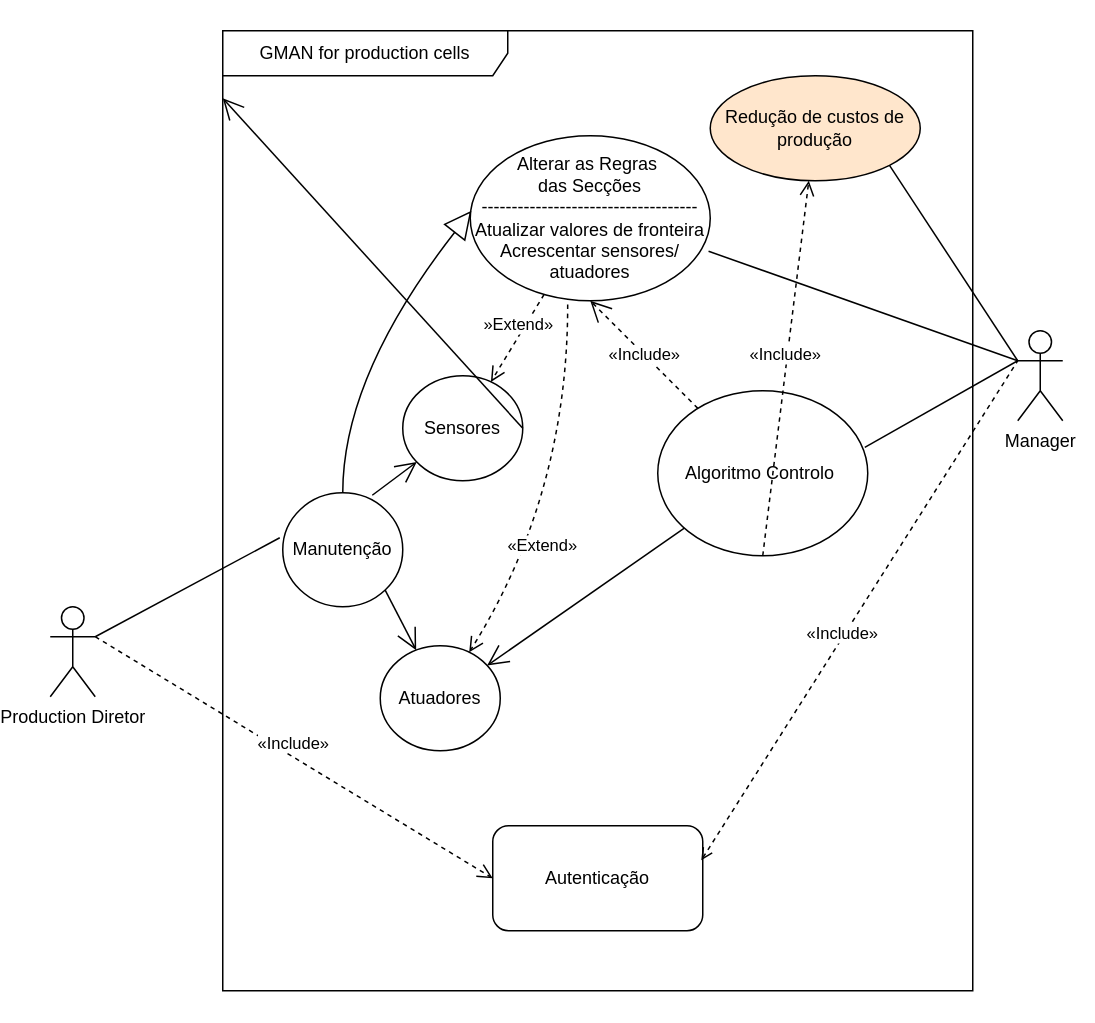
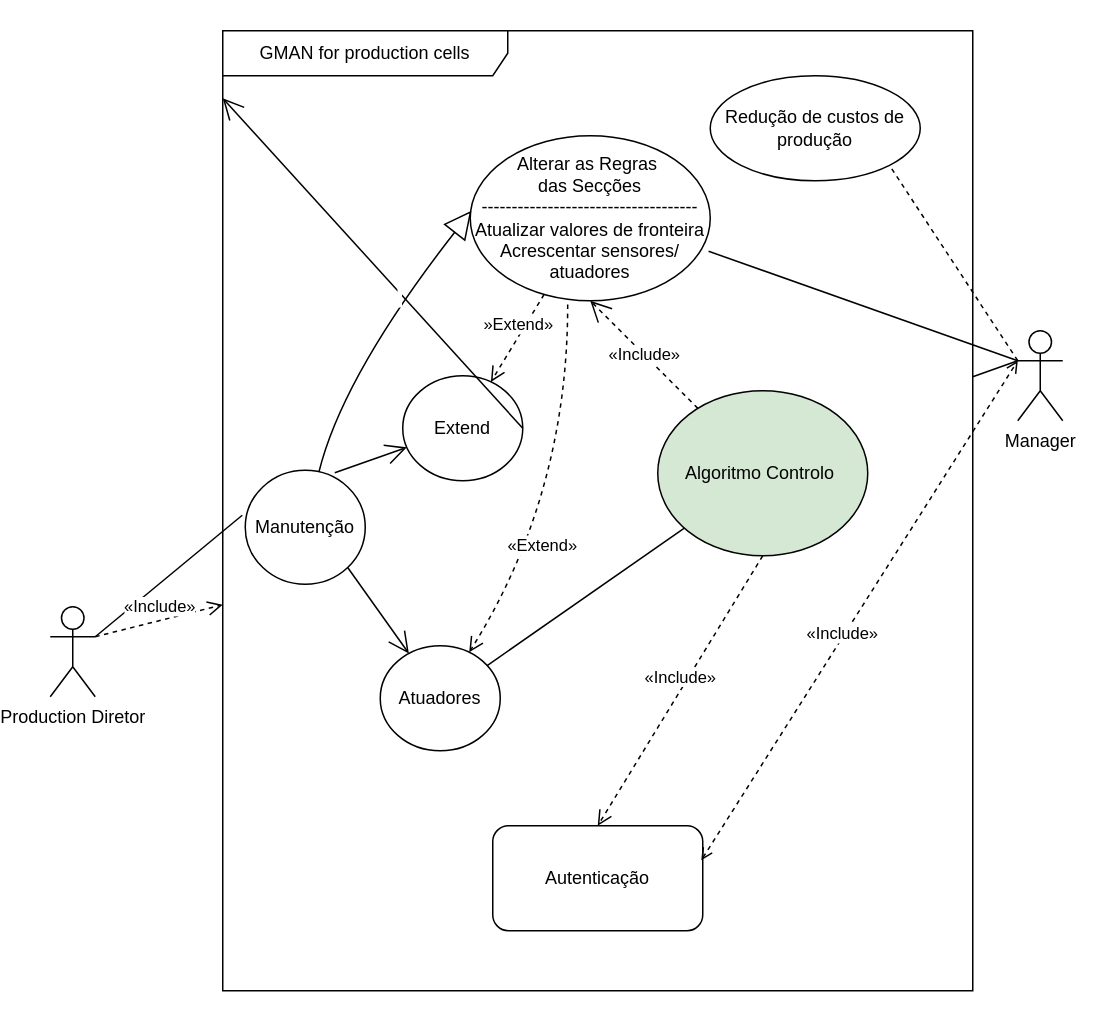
- <mxCell id="3" value="Redução de custos de&lt;br&gt;produção" style="ellipse;whiteSpace=wrap;html=1;fillColor=#ffe6cc;" parent="1" vertex="1"><mxGeometry x="460" y="50" width="140" height="70" as="geometry" /></mxCell>
+ <mxCell id="3" value="Redução de custos de&lt;br&gt;produção" style="ellipse;whiteSpace=wrap;html=1;" parent="1" vertex="1"><mxGeometry x="460" y="50" width="140" height="70" as="geometry" /></mxCell>
- <mxCell id="5" value="" style="endArrow=none;html=1;entryX=1;entryY=1;entryDx=0;entryDy=0;exitX=0;exitY=0.333;exitDx=0;exitDy=0;exitPerimeter=0;" parent="1" edge="1" target="3" source="4"><mxGeometry width="50" height="50" relative="1" as="geometry"><mxPoint x="695" y="190" as="sourcePoint" /><mxPoint x="555" y="80" as="targetPoint" /></mxGeometry></mxCell>
+ <mxCell id="5" value="" style="endArrow=none;html=1;entryX=1;entryY=1;entryDx=0;entryDy=0;exitX=0;exitY=0.333;exitDx=0;exitDy=0;exitPerimeter=0;dashed=1;" parent="1" edge="1" target="3" source="4"><mxGeometry width="50" height="50" relative="1" as="geometry"><mxPoint x="695" y="190" as="sourcePoint" /><mxPoint x="555" y="80" as="targetPoint" /></mxGeometry></mxCell>
- <mxCell id="16" value="" style="endArrow=none;html=1;dashed=1;startArrow=open;startFill=0;exitX=0.993;exitY=0.329;exitDx=0;exitDy=0;exitPerimeter=0;entryX=0;entryY=0.333;entryDx=0;entryDy=0;entryPerimeter=0;" parent="1" edge="1" target="4" source="14"><mxGeometry width="50" height="50" relative="1" as="geometry"><mxPoint x="450" y="500" as="sourcePoint" /><mxPoint x="655" y="170" as="targetPoint" /></mxGeometry></mxCell>
+ <mxCell id="16" value="" style="endArrow=open;html=1;dashed=1;startArrow=open;startFill=0;exitX=0.993;exitY=0.329;exitDx=0;exitDy=0;exitPerimeter=0;entryX=0;entryY=0.333;entryDx=0;entryDy=0;entryPerimeter=0;" parent="1" edge="1" target="4" source="14"><mxGeometry width="50" height="50" relative="1" as="geometry"><mxPoint x="450" y="500" as="sourcePoint" /><mxPoint x="655" y="170" as="targetPoint" /></mxGeometry></mxCell>
- <mxCell id="13" value="«Include»" style="html=1;verticalAlign=bottom;endArrow=open;dashed=1;endSize=8;exitX=0.5;exitY=1;exitDx=0;exitDy=0;" parent="1" edge="1" target="3" source="6"><mxGeometry relative="1" as="geometry"><mxPoint x="385" y="234" as="sourcePoint" /><mxPoint x="385" y="480" as="targetPoint" /></mxGeometry></mxCell>
+ <mxCell id="13" value="«Include»" style="html=1;verticalAlign=bottom;endArrow=open;dashed=1;endSize=8;exitX=0.5;exitY=1;exitDx=0;exitDy=0;entryX=0.5;entryY=0;entryDx=0;entryDy=0;" parent="1" edge="1" target="14" source="6"><mxGeometry relative="1" as="geometry"><mxPoint x="385" y="234" as="sourcePoint" /><mxPoint x="385" y="480" as="targetPoint" /></mxGeometry></mxCell>
- <mxCell id="7" value="" style="endArrow=none;html=1;entryX=0.986;entryY=0.343;entryDx=0;entryDy=0;entryPerimeter=0;exitX=0;exitY=0.333;exitDx=0;exitDy=0;exitPerimeter=0;" parent="1" edge="1" target="6" source="4"><mxGeometry width="50" height="50" relative="1" as="geometry"><mxPoint x="655" y="170" as="sourcePoint" /><mxPoint x="450" y="180" as="targetPoint" /></mxGeometry></mxCell>
+ <mxCell id="7" value="" style="endArrow=none;html=1;exitX=0;exitY=0.333;exitDx=0;exitDy=0;exitPerimeter=0;" parent="1" edge="1" target="2" source="4"><mxGeometry width="50" height="50" relative="1" as="geometry"><mxPoint x="655" y="170" as="sourcePoint" /><mxPoint x="450" y="180" as="targetPoint" /></mxGeometry></mxCell>
- <mxCell id="8" value="Sensores" style="ellipse;whiteSpace=wrap;html=1;" parent="1" vertex="1"><mxGeometry x="255" y="250" width="80" height="70" as="geometry" /></mxCell>
+ <mxCell id="8" value="Extend" style="ellipse;whiteSpace=wrap;html=1;" parent="1" vertex="1"><mxGeometry x="255" y="250" width="80" height="70" as="geometry" /></mxCell>
- <mxCell id="6" value="Algoritmo Controlo&amp;nbsp;" style="ellipse;whiteSpace=wrap;html=1;" parent="1" vertex="1"><mxGeometry x="425" y="260" width="140" height="110" as="geometry" /></mxCell>
+ <mxCell id="6" value="Algoritmo Controlo&amp;nbsp;" style="ellipse;whiteSpace=wrap;html=1;fillColor=#d5e8d4;" parent="1" vertex="1"><mxGeometry x="425" y="260" width="140" height="110" as="geometry" /></mxCell>
- <mxCell id="11" value="Manutenção" style="ellipse;whiteSpace=wrap;html=1;" parent="1" vertex="1"><mxGeometry x="175" y="328" width="80" height="76" as="geometry" /></mxCell>
+ <mxCell id="11" value="Manutenção" style="ellipse;whiteSpace=wrap;html=1;" parent="1" vertex="1"><mxGeometry x="150" y="313" width="80" height="76" as="geometry" /></mxCell>
- <mxCell id="22" value="" style="endArrow=open;endFill=1;endSize=12;html=1;" edge="1" parent="1" source="6" target="9"><mxGeometry width="160" relative="1" as="geometry"><mxPoint x="325" y="350" as="sourcePoint" /><mxPoint x="355.109" y="390.743" as="targetPoint" /></mxGeometry></mxCell>
+ <mxCell id="22" value="" style="endArrow=none;endFill=1;endSize=12;html=1;" edge="1" parent="1" source="6" target="9"><mxGeometry width="160" relative="1" as="geometry"><mxPoint x="325" y="350" as="sourcePoint" /><mxPoint x="355.109" y="390.743" as="targetPoint" /></mxGeometry></mxCell>
- <mxCell id="15" value="«Include»" style="html=1;verticalAlign=bottom;endArrow=open;dashed=1;endSize=8;entryX=0;entryY=0.5;entryDx=0;entryDy=0;exitX=1;exitY=0.333;exitDx=0;exitDy=0;exitPerimeter=0;" parent="1" edge="1" target="14" source="10"><mxGeometry relative="1" as="geometry"><mxPoint x="55" y="430" as="sourcePoint" /><mxPoint x="305" y="514" as="targetPoint" /></mxGeometry></mxCell>
+ <mxCell id="15" value="«Include»" style="html=1;verticalAlign=bottom;endArrow=open;dashed=1;endSize=8;exitX=1;exitY=0.333;exitDx=0;exitDy=0;exitPerimeter=0;" parent="1" edge="1" target="2" source="10"><mxGeometry relative="1" as="geometry"><mxPoint x="55" y="430" as="sourcePoint" /><mxPoint x="305" y="514" as="targetPoint" /></mxGeometry></mxCell>
